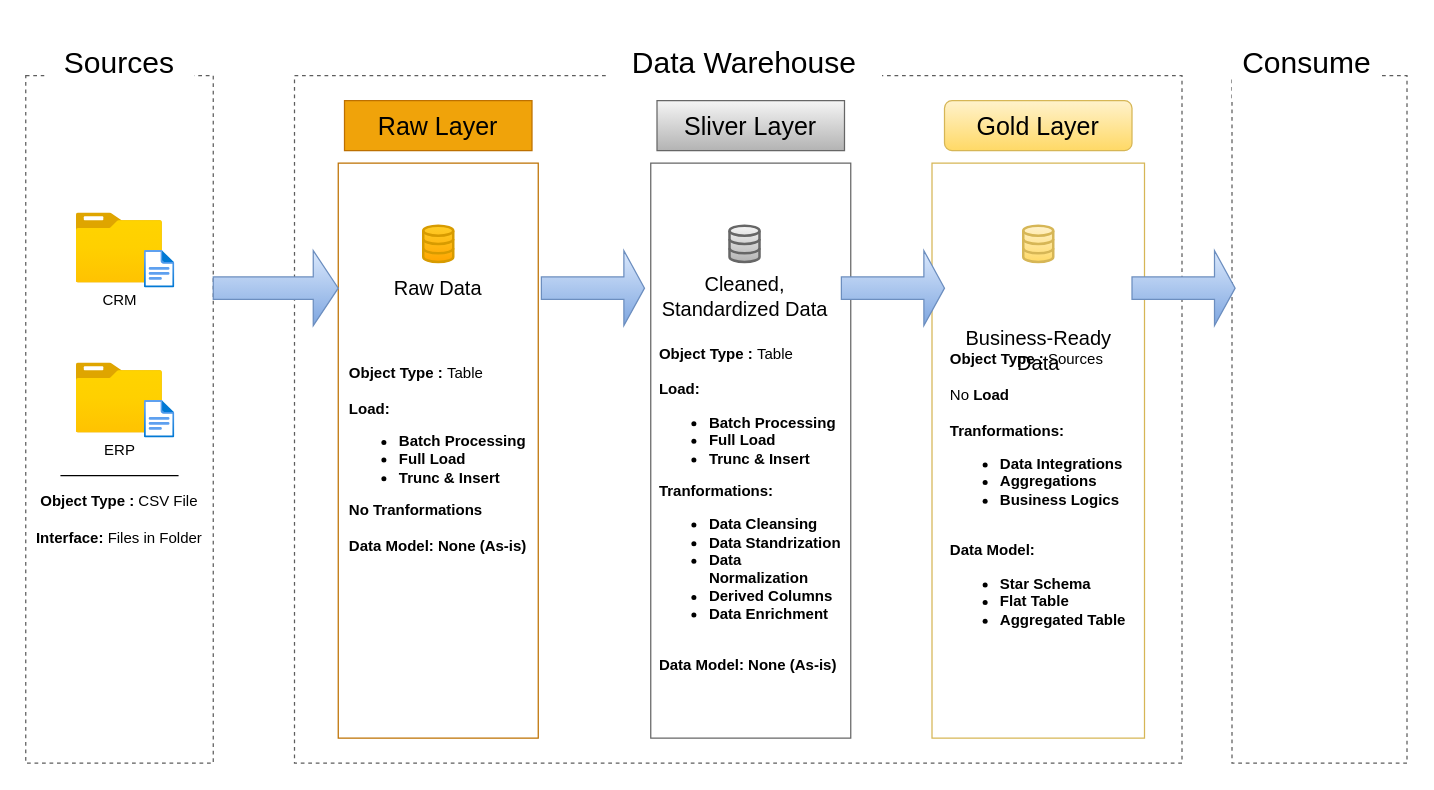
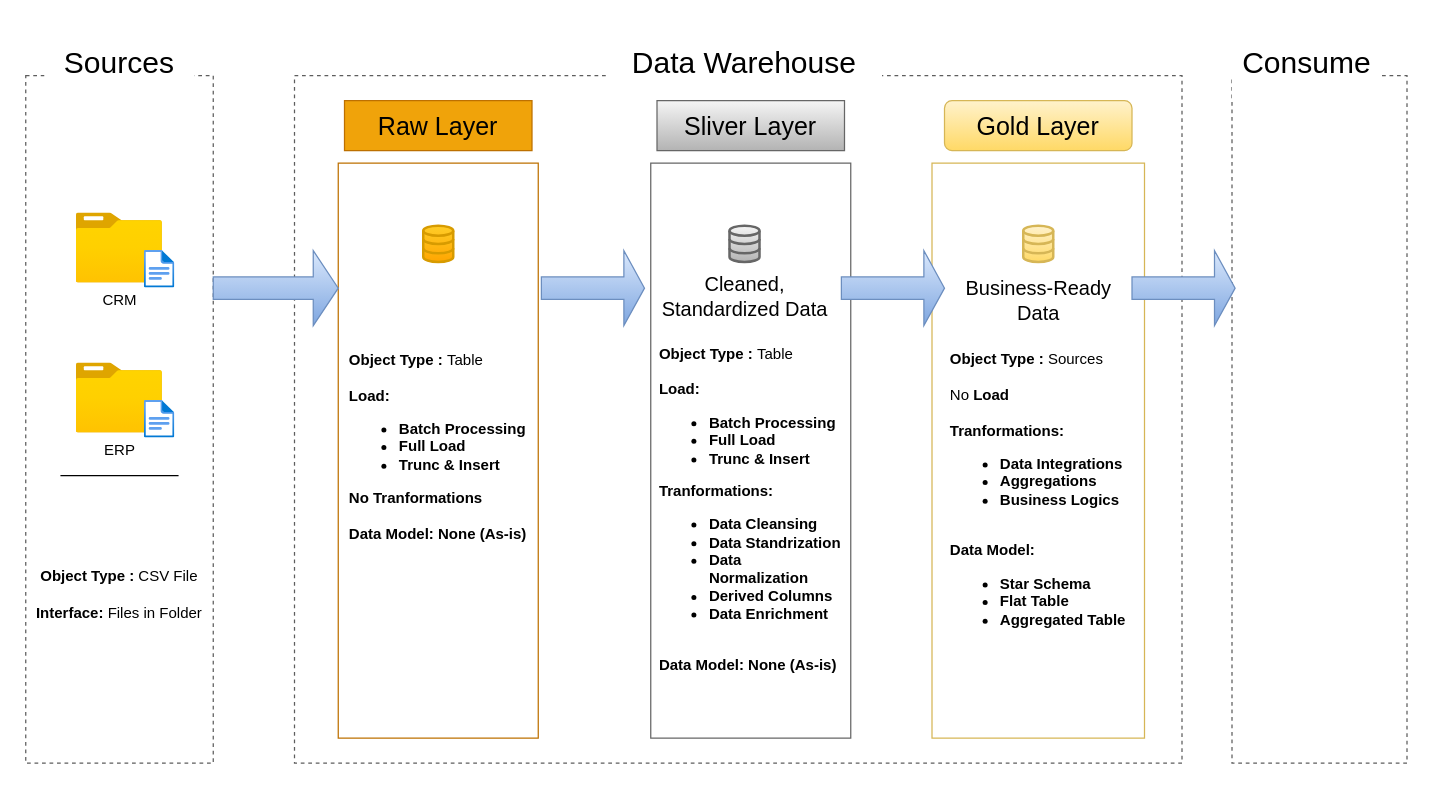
- <mxCell id="25" value="&lt;font style=&quot;font-size: 16px;&quot;&gt;Raw Data&lt;/font&gt;" style="text;html=1;align=center;verticalAlign=middle;whiteSpace=wrap;rounded=0;" vertex="1" parent="1"><mxGeometry x="300" y="215" width="100" height="30" as="geometry" /></mxCell>
- <mxCell id="27" value="&lt;font style=&quot;font-size: 16px;&quot;&gt;Business-Ready Data&lt;/font&gt;" style="text;html=1;align=center;verticalAlign=middle;whiteSpace=wrap;rounded=0;" vertex="1" parent="1"><mxGeometry x="767.5" y="255" width="125" height="50" as="geometry" /></mxCell>
+ <mxCell id="27" value="&lt;font style=&quot;font-size: 16px;&quot;&gt;Business-Ready Data&lt;/font&gt;" style="text;html=1;align=center;verticalAlign=middle;whiteSpace=wrap;rounded=0;" vertex="1" parent="1"><mxGeometry x="767.5" y="215" width="125" height="50" as="geometry" /></mxCell>
- <mxCell id="28" value="&lt;div style=&quot;text-align: left;&quot;&gt;&lt;span style=&quot;background-color: transparent; color: light-dark(rgb(0, 0, 0), rgb(255, 255, 255));&quot;&gt;&lt;b&gt;Object Type&lt;/b&gt;&lt;/span&gt;&lt;b style=&quot;background-color: transparent; color: light-dark(rgb(0, 0, 0), rgb(255, 255, 255));&quot;&gt; :&lt;/b&gt;&lt;span style=&quot;background-color: transparent; color: light-dark(rgb(0, 0, 0), rgb(255, 255, 255));&quot;&gt;&amp;nbsp;Table&lt;/span&gt;&lt;/div&gt;&lt;div&gt;&lt;br&gt;&lt;/div&gt;&lt;div&gt;&lt;div style=&quot;text-align: left;&quot;&gt;&lt;b&gt;Load:&amp;nbsp;&lt;/b&gt;&lt;/div&gt;&lt;/div&gt;&lt;div style=&quot;text-align: left;&quot;&gt;&lt;ul&gt;&lt;li&gt;&lt;b&gt;Batch Processing&lt;/b&gt;&lt;/li&gt;&lt;li&gt;&lt;b&gt;Full Load&amp;nbsp;&lt;/b&gt;&lt;/li&gt;&lt;li&gt;&lt;b&gt;Trunc &amp;amp; Insert&lt;/b&gt;&lt;/li&gt;&lt;/ul&gt;&lt;div&gt;&lt;b&gt;No Tranformations&lt;/b&gt;&lt;/div&gt;&lt;div&gt;&lt;b&gt;&lt;br&gt;&lt;/b&gt;&lt;/div&gt;&lt;div&gt;&lt;b&gt;Data Model: None (As-is)&lt;/b&gt;&lt;/div&gt;&lt;/div&gt;" style="text;html=1;align=center;verticalAlign=middle;whiteSpace=wrap;rounded=0;" vertex="1" parent="1"><mxGeometry x="275" y="300" width="150" height="134" as="geometry" /></mxCell>
+ <mxCell id="28" value="&lt;div style=&quot;text-align: left;&quot;&gt;&lt;span style=&quot;background-color: transparent; color: light-dark(rgb(0, 0, 0), rgb(255, 255, 255));&quot;&gt;&lt;b&gt;Object Type&lt;/b&gt;&lt;/span&gt;&lt;b style=&quot;background-color: transparent; color: light-dark(rgb(0, 0, 0), rgb(255, 255, 255));&quot;&gt; :&lt;/b&gt;&lt;span style=&quot;background-color: transparent; color: light-dark(rgb(0, 0, 0), rgb(255, 255, 255));&quot;&gt;&amp;nbsp;Table&lt;/span&gt;&lt;/div&gt;&lt;div&gt;&lt;br&gt;&lt;/div&gt;&lt;div&gt;&lt;div style=&quot;text-align: left;&quot;&gt;&lt;b&gt;Load:&amp;nbsp;&lt;/b&gt;&lt;/div&gt;&lt;/div&gt;&lt;div style=&quot;text-align: left;&quot;&gt;&lt;ul&gt;&lt;li&gt;&lt;b&gt;Batch Processing&lt;/b&gt;&lt;/li&gt;&lt;li&gt;&lt;b&gt;Full Load&amp;nbsp;&lt;/b&gt;&lt;/li&gt;&lt;li&gt;&lt;b&gt;Trunc &amp;amp; Insert&lt;/b&gt;&lt;/li&gt;&lt;/ul&gt;&lt;div&gt;&lt;b&gt;No Tranformations&lt;/b&gt;&lt;/div&gt;&lt;div&gt;&lt;b&gt;&lt;br&gt;&lt;/b&gt;&lt;/div&gt;&lt;div&gt;&lt;b&gt;Data Model: None (As-is)&lt;/b&gt;&lt;/div&gt;&lt;/div&gt;" style="text;html=1;align=center;verticalAlign=middle;whiteSpace=wrap;rounded=0;" vertex="1" parent="1"><mxGeometry x="275" y="290" width="150" height="134" as="geometry" /></mxCell>
- <mxCell id="19" value="&lt;b&gt;Object Type :&lt;/b&gt; CSV File&lt;div&gt;&lt;br&gt;&lt;div&gt;&lt;div&gt;&lt;b&gt;Interface: &lt;/b&gt;Files in Folder&lt;/div&gt;&lt;/div&gt;&lt;/div&gt;" style="text;html=1;align=center;verticalAlign=middle;whiteSpace=wrap;rounded=0;" vertex="1" parent="1"><mxGeometry x="25" y="400" width="140" height="30" as="geometry" /></mxCell>
+ <mxCell id="19" value="&lt;b&gt;Object Type :&lt;/b&gt; CSV File&lt;div&gt;&lt;br&gt;&lt;div&gt;&lt;div&gt;&lt;b&gt;Interface: &lt;/b&gt;Files in Folder&lt;/div&gt;&lt;/div&gt;&lt;/div&gt;" style="text;html=1;align=center;verticalAlign=middle;whiteSpace=wrap;rounded=0;" vertex="1" parent="1"><mxGeometry x="25" y="460" width="140" height="30" as="geometry" /></mxCell>
